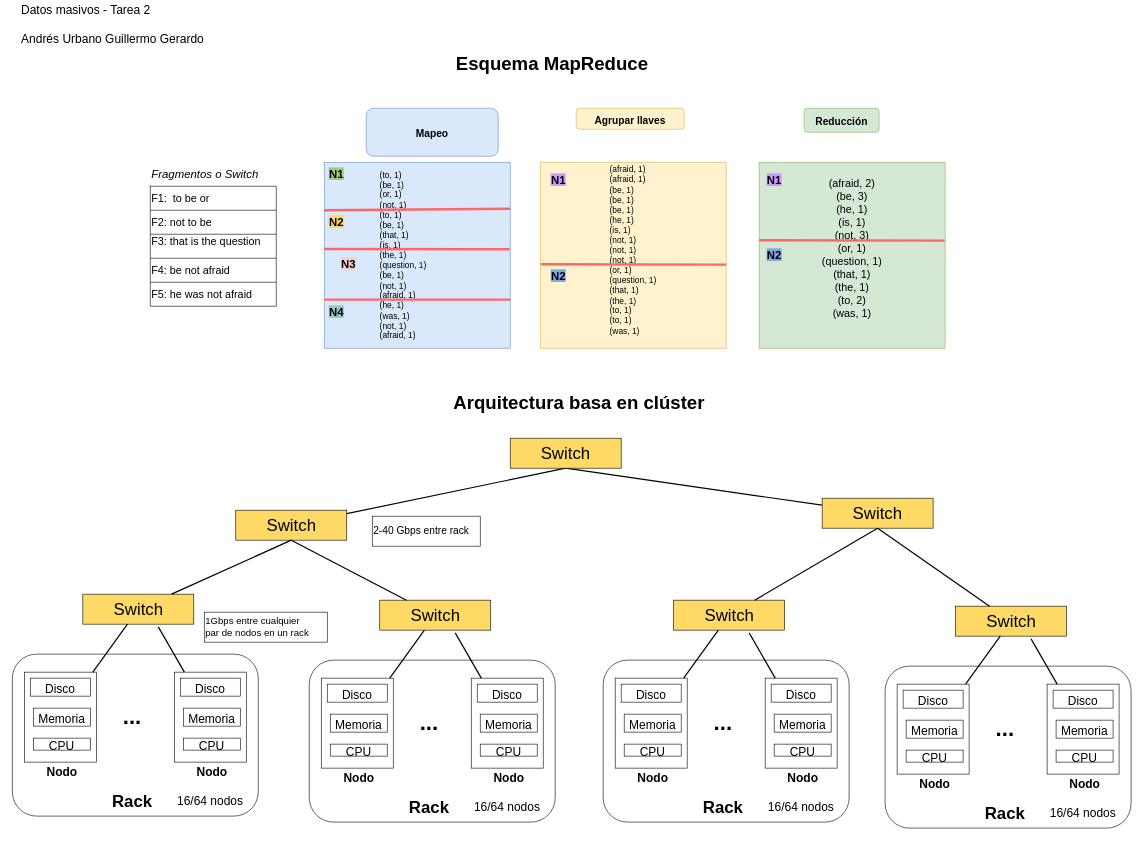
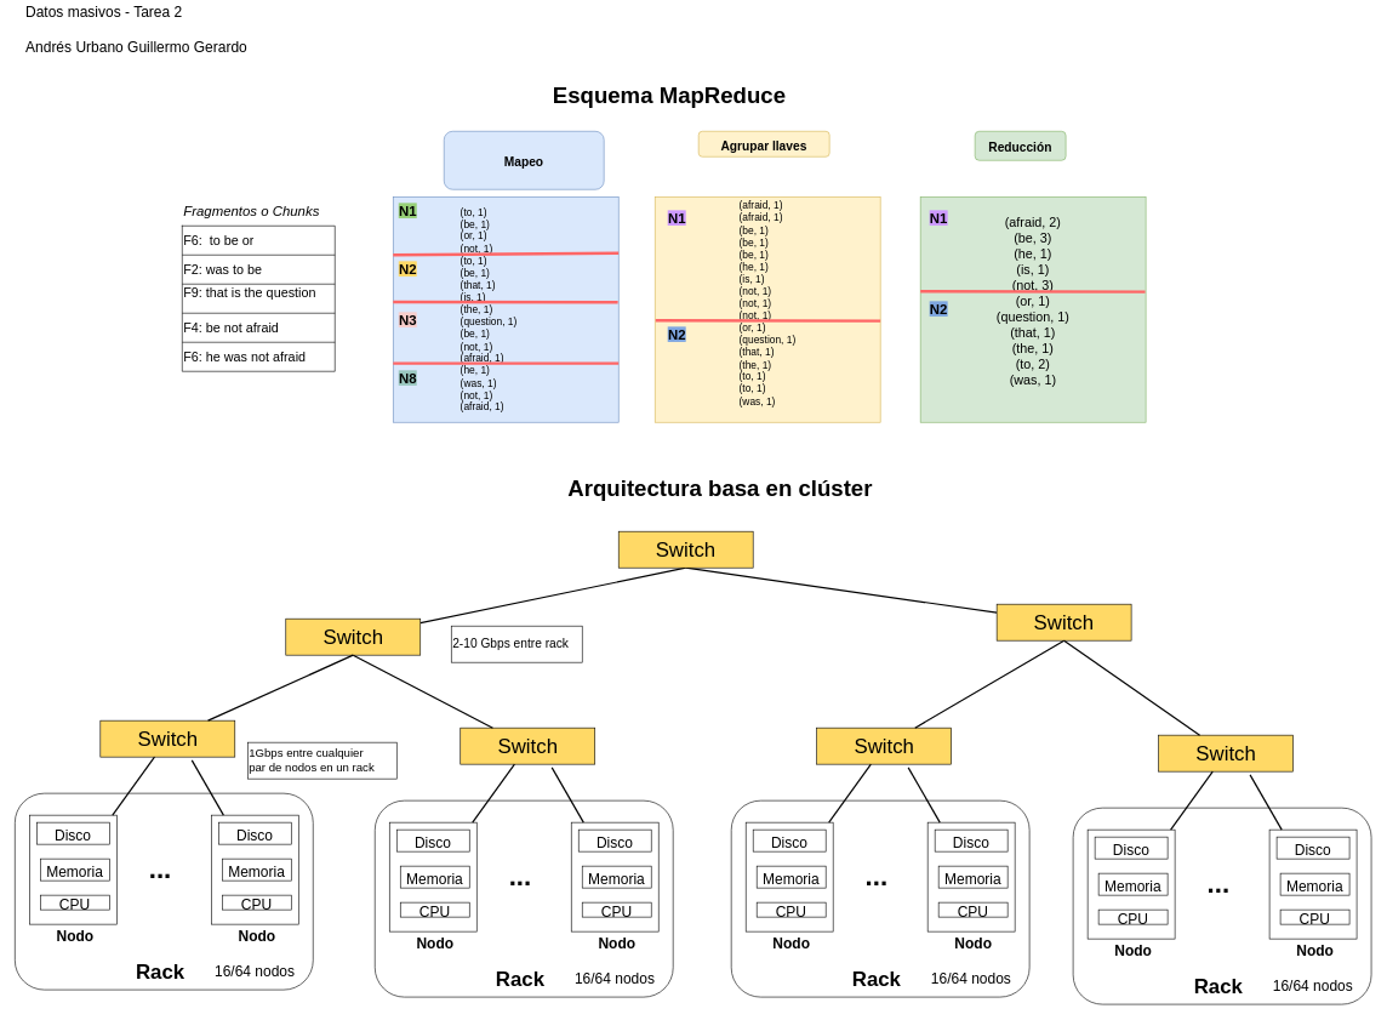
- <mxCell id="3" value="&lt;b style=&quot;font-size: 31px;&quot;&gt;&lt;font style=&quot;font-size: 31px;&quot;&gt;Esquema MapReduce&lt;/font&gt;&lt;/b&gt;" style="text;html=1;strokeColor=none;fillColor=none;align=center;verticalAlign=middle;whiteSpace=wrap;rounded=0;fontSize=31;" parent="1" vertex="1"><mxGeometry x="750" y="95" width="340" height="20" as="geometry" /></mxCell>
+ <mxCell id="3" value="&lt;b style=&quot;font-size: 31px;&quot;&gt;&lt;font style=&quot;font-size: 31px;&quot;&gt;Esquema MapReduce&lt;/font&gt;&lt;/b&gt;" style="text;html=1;strokeColor=none;fillColor=none;align=center;verticalAlign=middle;whiteSpace=wrap;rounded=0;fontSize=31;" parent="1" vertex="1"><mxGeometry x="750" y="120" width="340" height="20" as="geometry" /></mxCell>
- <mxCell id="116" value="Fragmentos o Switch" style="text;html=1;strokeColor=none;fillColor=none;align=left;verticalAlign=middle;whiteSpace=wrap;rounded=0;labelBackgroundColor=none;fontSize=19;fontStyle=2" parent="115" vertex="1"><mxGeometry width="210" height="60" as="geometry" /></mxCell>
+ <mxCell id="116" value="Fragmentos o Chunks" style="text;html=1;strokeColor=none;fillColor=none;align=left;verticalAlign=middle;whiteSpace=wrap;rounded=0;labelBackgroundColor=none;fontSize=19;fontStyle=2" parent="115" vertex="1"><mxGeometry width="210" height="60" as="geometry" /></mxCell>
- <mxCell id="119" value="F1:&amp;nbsp;&amp;nbsp;&lt;span style=&quot;&quot;&gt;to be or&lt;/span&gt;" style="shape=partialRectangle;html=1;whiteSpace=wrap;connectable=0;fillColor=none;top=0;left=0;bottom=0;right=0;overflow=hidden;labelBackgroundColor=none;fontSize=18;strokeColor=default;strokeWidth=1;align=left;" parent="118" vertex="1"><mxGeometry width="210" height="40" as="geometry"><mxRectangle width="210" height="40" as="alternateBounds" /></mxGeometry></mxCell>
+ <mxCell id="119" value="F6:&amp;nbsp;&amp;nbsp;&lt;span style=&quot;&quot;&gt;to be or&lt;/span&gt;" style="shape=partialRectangle;html=1;whiteSpace=wrap;connectable=0;fillColor=none;top=0;left=0;bottom=0;right=0;overflow=hidden;labelBackgroundColor=none;fontSize=18;strokeColor=default;strokeWidth=1;align=left;" parent="118" vertex="1"><mxGeometry width="210" height="40" as="geometry"><mxRectangle width="210" height="40" as="alternateBounds" /></mxGeometry></mxCell>
- <mxCell id="121" value="F2:&amp;nbsp;not to be" style="shape=partialRectangle;html=1;whiteSpace=wrap;connectable=0;fillColor=none;top=0;left=0;bottom=0;right=0;overflow=hidden;labelBackgroundColor=none;fontSize=18;strokeColor=default;strokeWidth=1;align=left;" parent="120" vertex="1"><mxGeometry width="210" height="40" as="geometry"><mxRectangle width="210" height="40" as="alternateBounds" /></mxGeometry></mxCell>
+ <mxCell id="121" value="F2:&amp;nbsp;was to be" style="shape=partialRectangle;html=1;whiteSpace=wrap;connectable=0;fillColor=none;top=0;left=0;bottom=0;right=0;overflow=hidden;labelBackgroundColor=none;fontSize=18;strokeColor=default;strokeWidth=1;align=left;" parent="120" vertex="1"><mxGeometry width="210" height="40" as="geometry"><mxRectangle width="210" height="40" as="alternateBounds" /></mxGeometry></mxCell>
- <mxCell id="123" value="F3:&amp;nbsp;&lt;span&gt;that is the question&lt;/span&gt;&lt;br&gt;&amp;nbsp;" style="shape=partialRectangle;html=1;whiteSpace=wrap;connectable=0;fillColor=none;top=0;left=0;bottom=0;right=0;overflow=hidden;labelBackgroundColor=none;fontSize=18;strokeColor=default;strokeWidth=1;align=left;" parent="122" vertex="1"><mxGeometry width="210" height="40" as="geometry"><mxRectangle width="210" height="40" as="alternateBounds" /></mxGeometry></mxCell>
+ <mxCell id="123" value="F9:&amp;nbsp;&lt;span&gt;that is the question&lt;/span&gt;&lt;br&gt;&amp;nbsp;" style="shape=partialRectangle;html=1;whiteSpace=wrap;connectable=0;fillColor=none;top=0;left=0;bottom=0;right=0;overflow=hidden;labelBackgroundColor=none;fontSize=18;strokeColor=default;strokeWidth=1;align=left;" parent="122" vertex="1"><mxGeometry width="210" height="40" as="geometry"><mxRectangle width="210" height="40" as="alternateBounds" /></mxGeometry></mxCell>
- <mxCell id="13" value="&lt;font style=&quot;font-size: 19px&quot;&gt;&lt;b style=&quot;background-color: rgb(248 , 206 , 204)&quot;&gt;N3&lt;/b&gt;&lt;/font&gt;" style="text;html=1;align=center;verticalAlign=middle;resizable=0;points=[];autosize=1;strokeColor=none;fillColor=none;" parent="1" vertex="1"><mxGeometry x="560" y="430" width="40" height="20" as="geometry" /></mxCell>
+ <mxCell id="13" value="&lt;font style=&quot;font-size: 19px&quot;&gt;&lt;b style=&quot;background-color: rgb(248 , 206 , 204)&quot;&gt;N3&lt;/b&gt;&lt;/font&gt;" style="text;html=1;align=center;verticalAlign=middle;resizable=0;points=[];autosize=1;strokeColor=none;fillColor=none;" parent="1" vertex="1"><mxGeometry x="540" y="430" width="40" height="20" as="geometry" /></mxCell>
- <mxCell id="127" value="F5:&amp;nbsp;he was not afraid" style="shape=partialRectangle;html=1;whiteSpace=wrap;connectable=0;fillColor=none;top=0;left=0;bottom=0;right=0;overflow=hidden;labelBackgroundColor=none;fontSize=18;strokeColor=default;strokeWidth=1;align=left;" parent="126" vertex="1"><mxGeometry width="210" height="40" as="geometry"><mxRectangle width="210" height="40" as="alternateBounds" /></mxGeometry></mxCell>
+ <mxCell id="127" value="F6:&amp;nbsp;he was not afraid" style="shape=partialRectangle;html=1;whiteSpace=wrap;connectable=0;fillColor=none;top=0;left=0;bottom=0;right=0;overflow=hidden;labelBackgroundColor=none;fontSize=18;strokeColor=default;strokeWidth=1;align=left;" parent="126" vertex="1"><mxGeometry width="210" height="40" as="geometry"><mxRectangle width="210" height="40" as="alternateBounds" /></mxGeometry></mxCell>
- <mxCell id="14" value="&lt;font style=&quot;font-size: 19px&quot;&gt;&lt;b style=&quot;background-color: rgb(154 , 199 , 191)&quot;&gt;N4&lt;/b&gt;&lt;/font&gt;" style="text;html=1;align=center;verticalAlign=middle;resizable=0;points=[];autosize=1;strokeColor=none;fillColor=none;" parent="1" vertex="1"><mxGeometry x="540" y="510" width="40" height="20" as="geometry" /></mxCell>
+ <mxCell id="14" value="&lt;font style=&quot;font-size: 19px&quot;&gt;&lt;b style=&quot;background-color: rgb(154 , 199 , 191)&quot;&gt;N8&lt;/b&gt;&lt;/font&gt;" style="text;html=1;align=center;verticalAlign=middle;resizable=0;points=[];autosize=1;strokeColor=none;fillColor=none;" parent="1" vertex="1"><mxGeometry x="540" y="510" width="40" height="20" as="geometry" /></mxCell>
- <mxCell id="23" value="&lt;b style=&quot;font-size: 31px&quot;&gt;&lt;font style=&quot;font-size: 31px&quot;&gt;Arquitectura basa en clúster&lt;/font&gt;&lt;/b&gt;" style="text;html=1;strokeColor=none;fillColor=none;align=center;verticalAlign=middle;whiteSpace=wrap;rounded=0;fontSize=31;" parent="1" vertex="1"><mxGeometry x="730" y="660" width="470" height="20" as="geometry" /></mxCell>
+ <mxCell id="23" value="&lt;b style=&quot;font-size: 31px&quot;&gt;&lt;font style=&quot;font-size: 31px&quot;&gt;Arquitectura basa en clúster&lt;/font&gt;&lt;/b&gt;" style="text;html=1;strokeColor=none;fillColor=none;align=center;verticalAlign=middle;whiteSpace=wrap;rounded=0;fontSize=31;" parent="1" vertex="1"><mxGeometry x="755" y="660" width="470" height="20" as="geometry" /></mxCell>
- <mxCell id="114" value="2-40 Gbps entre rack" style="text;html=1;strokeColor=default;fillColor=none;align=left;verticalAlign=middle;whiteSpace=wrap;rounded=0;labelBackgroundColor=none;fontSize=17;" parent="1" vertex="1"><mxGeometry x="620" y="860" width="180" height="50" as="geometry" /></mxCell>
+ <mxCell id="114" value="2-10 Gbps entre rack" style="text;html=1;strokeColor=default;fillColor=none;align=left;verticalAlign=middle;whiteSpace=wrap;rounded=0;labelBackgroundColor=none;fontSize=17;" parent="1" vertex="1"><mxGeometry x="620" y="860" width="180" height="50" as="geometry" /></mxCell>
